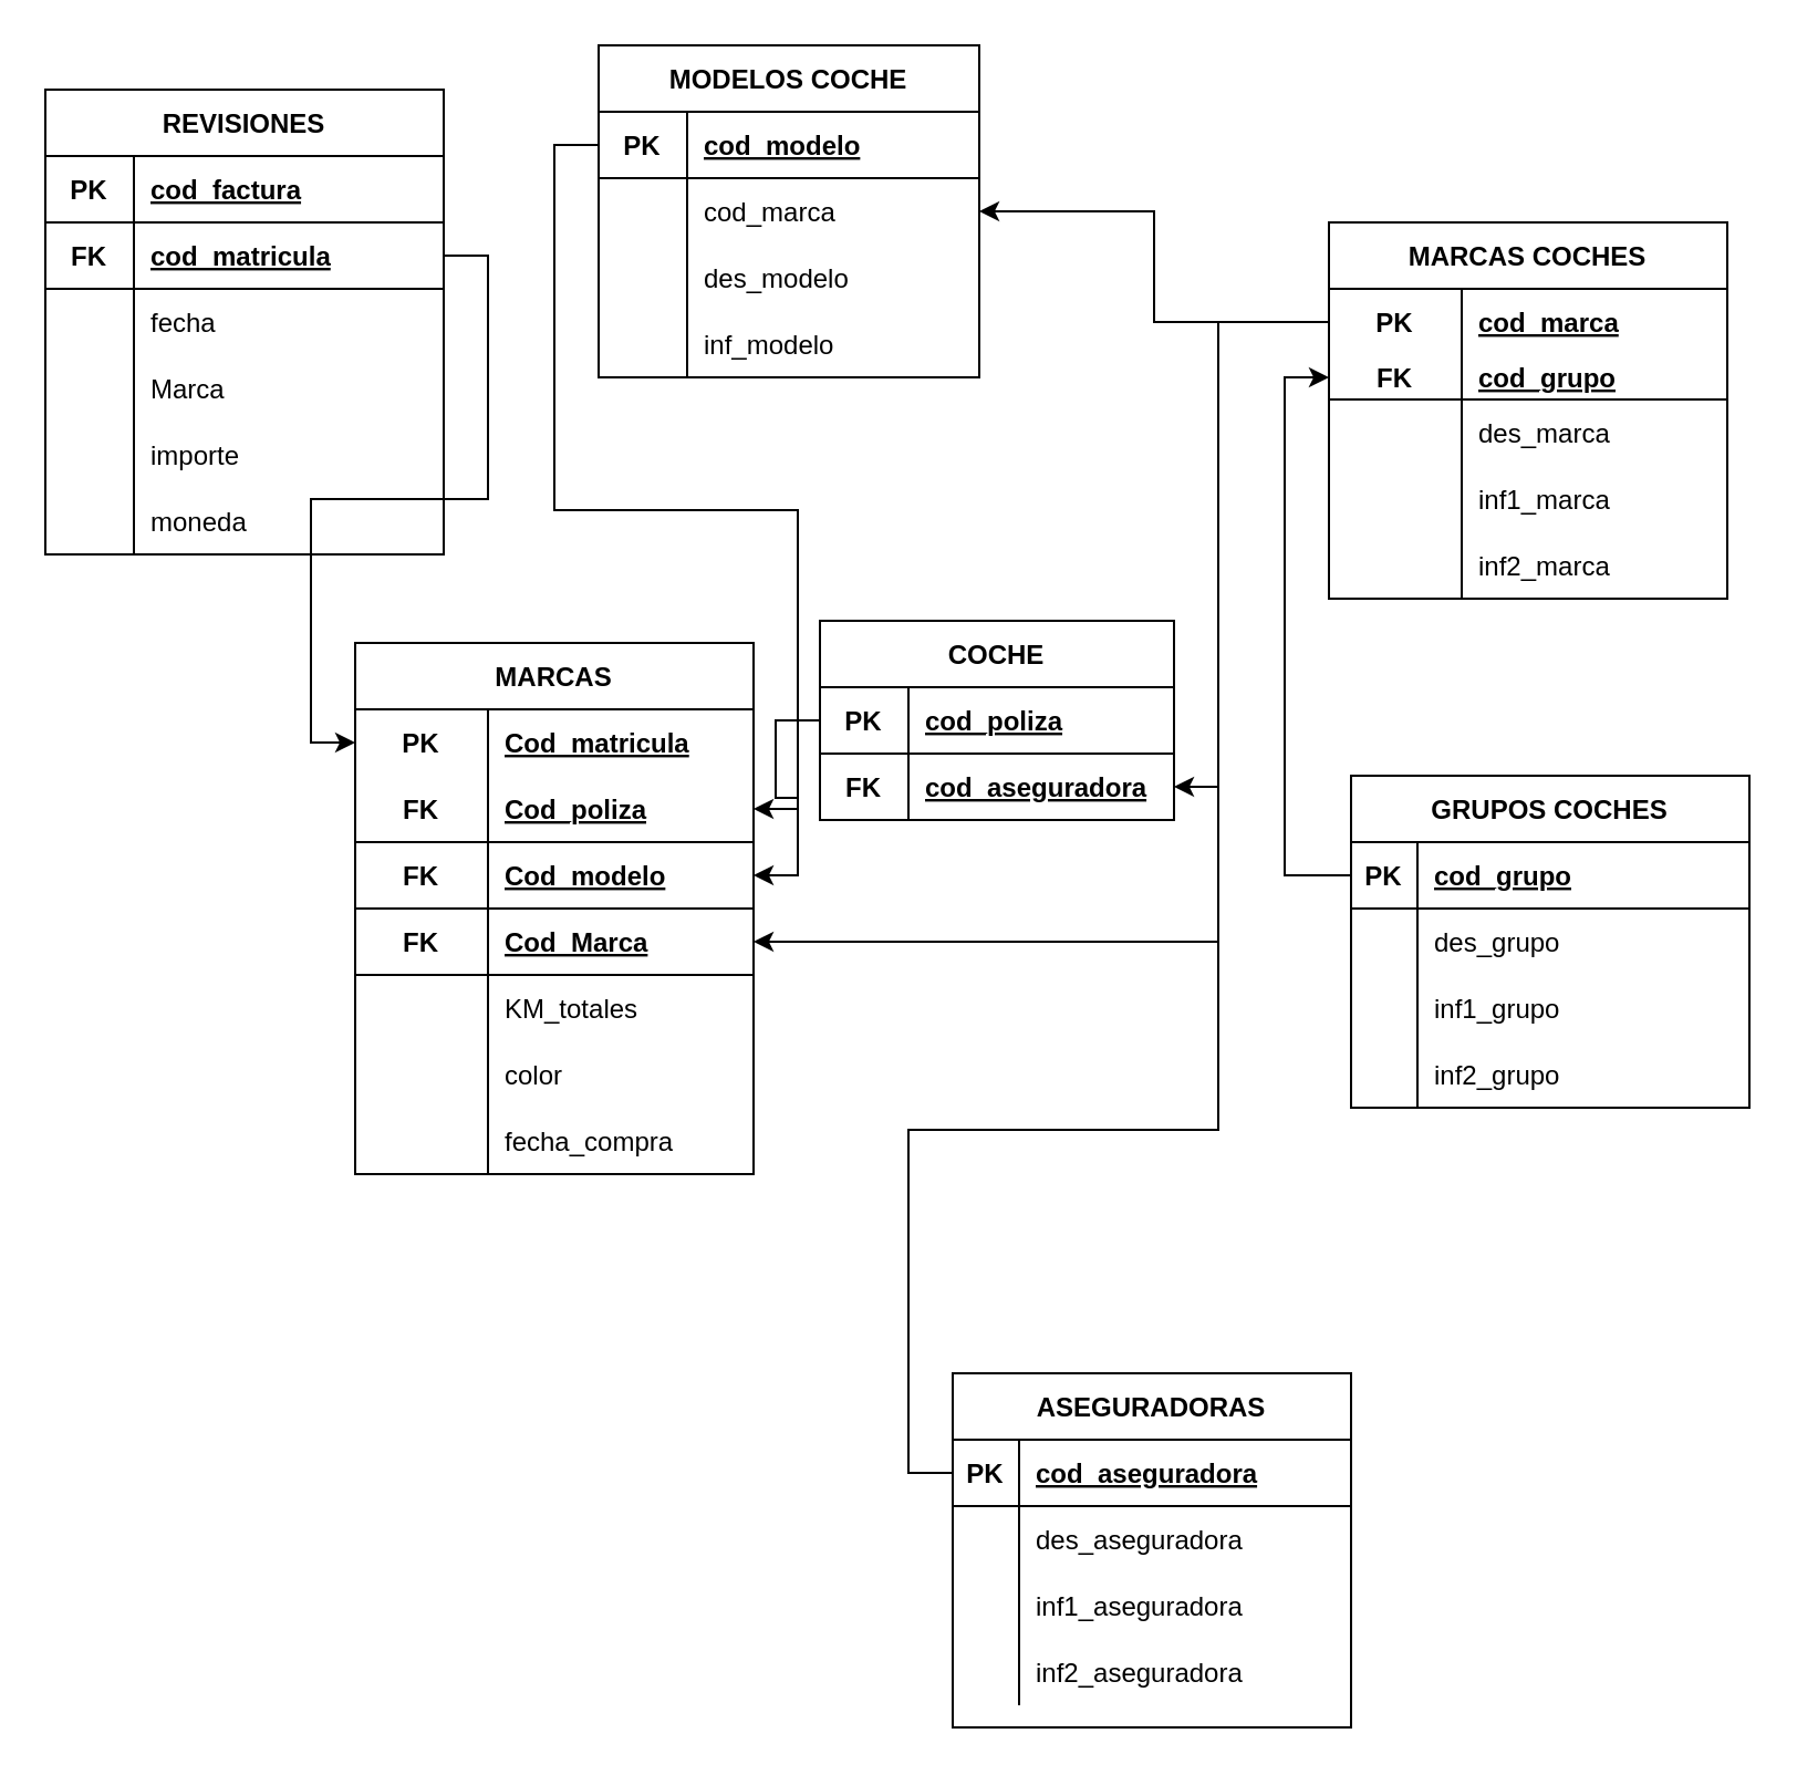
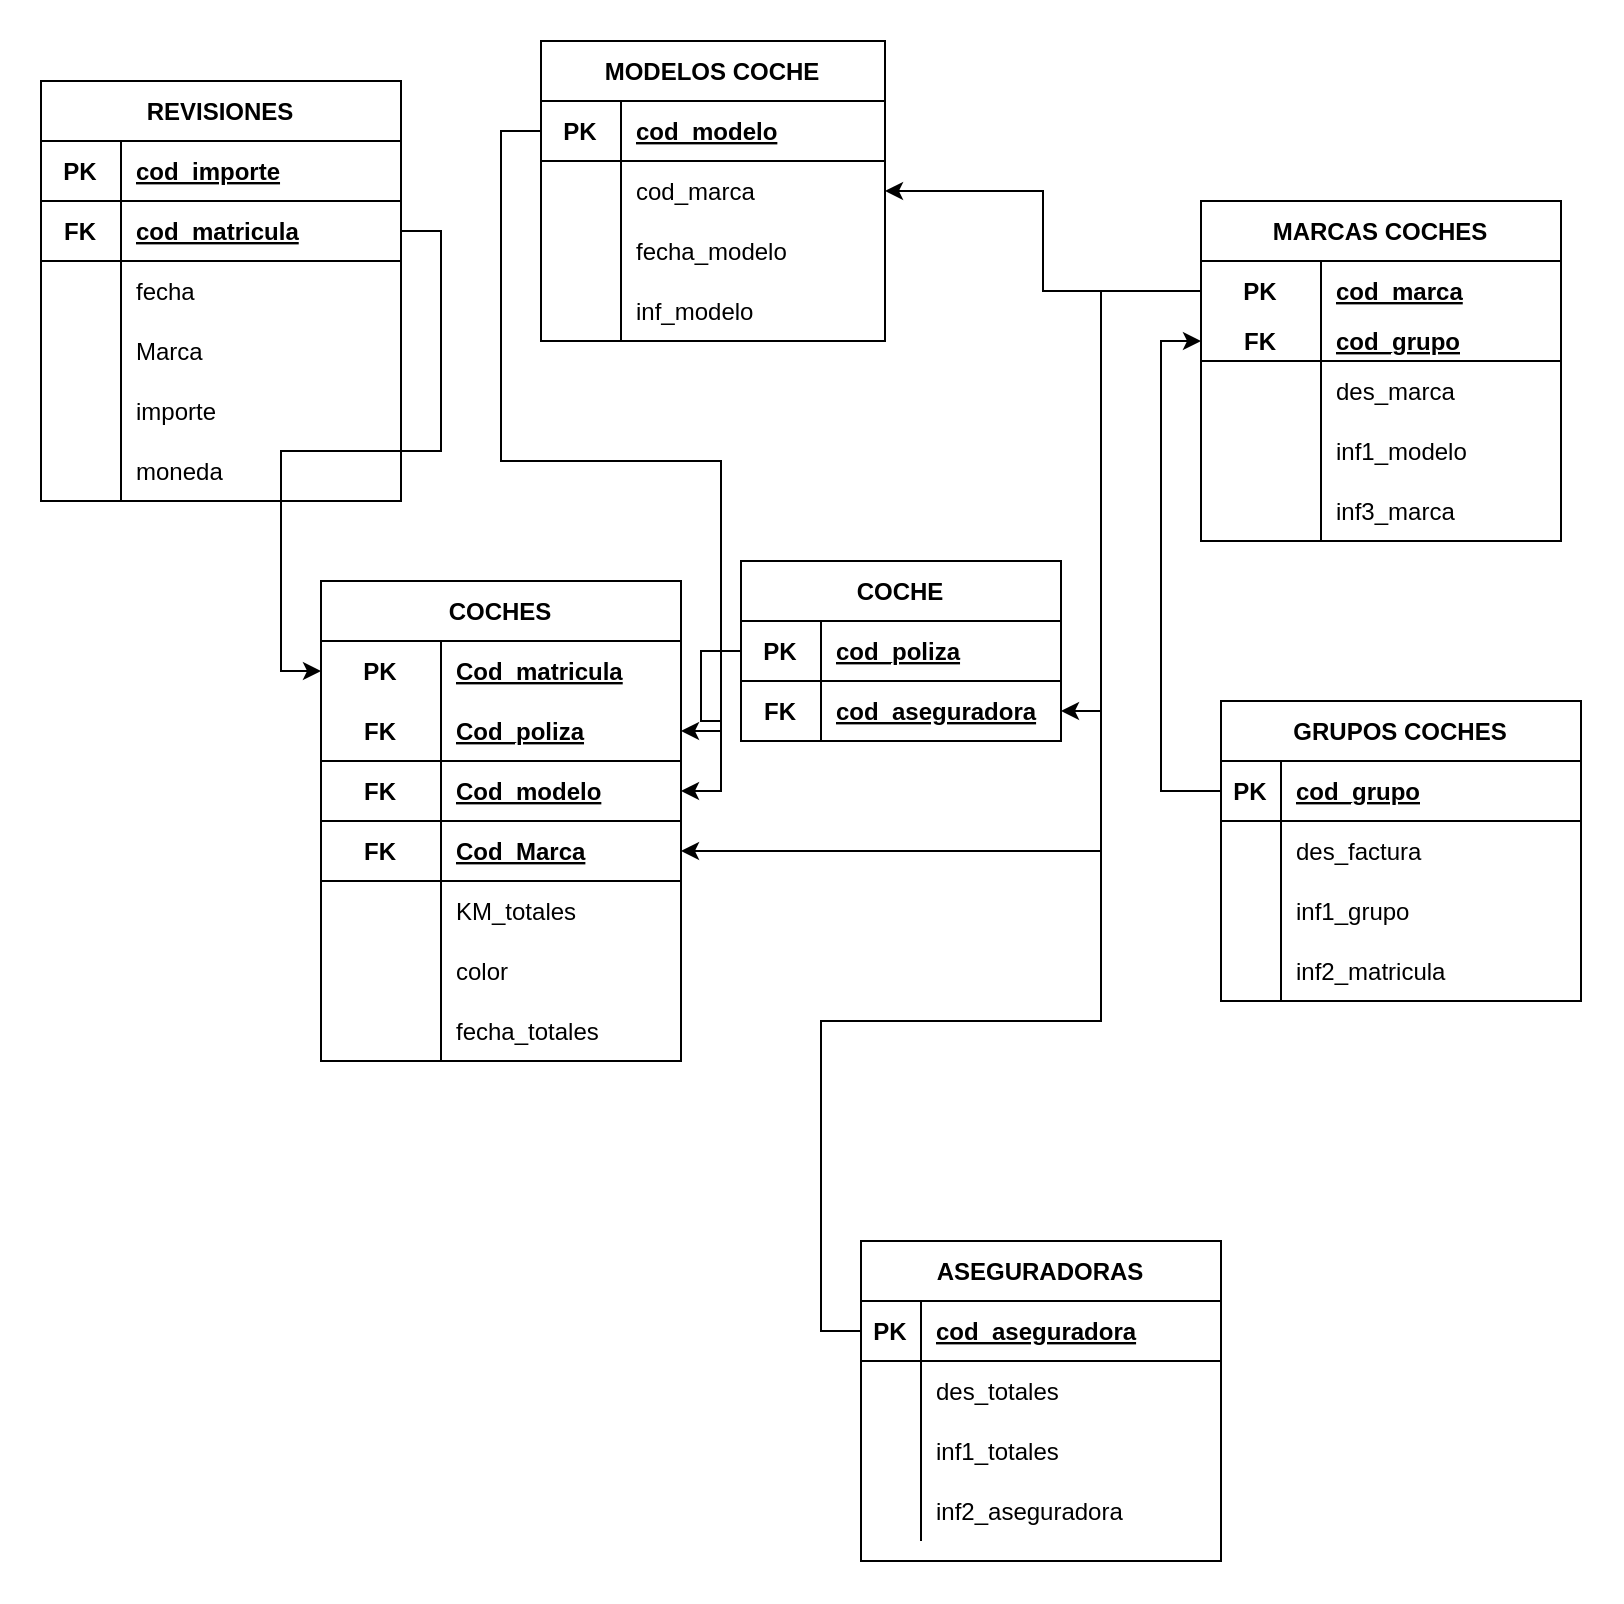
- <mxCell id="42" value="cod_factura" style="shape=partialRectangle;connectable=0;fillColor=none;top=0;left=0;bottom=0;right=0;align=left;spacingLeft=6;fontStyle=5;overflow=hidden;" parent="40" vertex="1"><mxGeometry x="40" width="140" height="30" as="geometry"><mxRectangle width="140" height="30" as="alternateBounds" /></mxGeometry></mxCell>
+ <mxCell id="42" value="cod_importe" style="shape=partialRectangle;connectable=0;fillColor=none;top=0;left=0;bottom=0;right=0;align=left;spacingLeft=6;fontStyle=5;overflow=hidden;" parent="40" vertex="1"><mxGeometry x="40" width="140" height="30" as="geometry"><mxRectangle width="140" height="30" as="alternateBounds" /></mxGeometry></mxCell>
- <mxCell id="34" value="des_modelo" style="shape=partialRectangle;connectable=0;fillColor=none;top=0;left=0;bottom=0;right=0;align=left;spacingLeft=6;overflow=hidden;" vertex="1" parent="32"><mxGeometry x="40" width="132" height="30" as="geometry"><mxRectangle width="132" height="30" as="alternateBounds" /></mxGeometry></mxCell>
+ <mxCell id="34" value="fecha_modelo" style="shape=partialRectangle;connectable=0;fillColor=none;top=0;left=0;bottom=0;right=0;align=left;spacingLeft=6;overflow=hidden;" vertex="1" parent="32"><mxGeometry x="40" width="132" height="30" as="geometry"><mxRectangle width="132" height="30" as="alternateBounds" /></mxGeometry></mxCell>
- <mxCell id="14" value="inf1_marca" style="shape=partialRectangle;connectable=0;fillColor=none;top=0;left=0;bottom=0;right=0;align=left;spacingLeft=6;overflow=hidden;" parent="12" vertex="1"><mxGeometry x="60" width="120" height="30" as="geometry"><mxRectangle width="120" height="30" as="alternateBounds" /></mxGeometry></mxCell>
+ <mxCell id="14" value="inf1_modelo" style="shape=partialRectangle;connectable=0;fillColor=none;top=0;left=0;bottom=0;right=0;align=left;spacingLeft=6;overflow=hidden;" parent="12" vertex="1"><mxGeometry x="60" width="120" height="30" as="geometry"><mxRectangle width="120" height="30" as="alternateBounds" /></mxGeometry></mxCell>
- <mxCell id="17" value="inf2_marca" style="shape=partialRectangle;connectable=0;fillColor=none;top=0;left=0;bottom=0;right=0;align=left;spacingLeft=6;overflow=hidden;" vertex="1" parent="15"><mxGeometry x="60" width="120" height="30" as="geometry"><mxRectangle width="120" height="30" as="alternateBounds" /></mxGeometry></mxCell>
+ <mxCell id="17" value="inf3_marca" style="shape=partialRectangle;connectable=0;fillColor=none;top=0;left=0;bottom=0;right=0;align=left;spacingLeft=6;overflow=hidden;" vertex="1" parent="15"><mxGeometry x="60" width="120" height="30" as="geometry"><mxRectangle width="120" height="30" as="alternateBounds" /></mxGeometry></mxCell>
- <mxCell id="58" value="MARCAS" style="shape=table;startSize=30;container=1;collapsible=1;childLayout=tableLayout;fixedRows=1;rowLines=0;fontStyle=1;align=center;resizeLast=1;" vertex="1" parent="1"><mxGeometry x="160" y="290" width="180" height="240" as="geometry" /></mxCell>
+ <mxCell id="58" value="COCHES" style="shape=table;startSize=30;container=1;collapsible=1;childLayout=tableLayout;fixedRows=1;rowLines=0;fontStyle=1;align=center;resizeLast=1;" vertex="1" parent="1"><mxGeometry x="160" y="290" width="180" height="240" as="geometry" /></mxCell>
- <mxCell id="86" value="des_grupo" style="shape=partialRectangle;connectable=0;fillColor=none;top=0;left=0;bottom=0;right=0;align=left;spacingLeft=6;overflow=hidden;" vertex="1" parent="84"><mxGeometry x="30" width="150" height="30" as="geometry"><mxRectangle width="150" height="30" as="alternateBounds" /></mxGeometry></mxCell>
+ <mxCell id="86" value="des_factura" style="shape=partialRectangle;connectable=0;fillColor=none;top=0;left=0;bottom=0;right=0;align=left;spacingLeft=6;overflow=hidden;" vertex="1" parent="84"><mxGeometry x="30" width="150" height="30" as="geometry"><mxRectangle width="150" height="30" as="alternateBounds" /></mxGeometry></mxCell>
- <mxCell id="92" value="inf2_grupo" style="shape=partialRectangle;connectable=0;fillColor=none;top=0;left=0;bottom=0;right=0;align=left;spacingLeft=6;overflow=hidden;" vertex="1" parent="90"><mxGeometry x="30" width="150" height="30" as="geometry"><mxRectangle width="150" height="30" as="alternateBounds" /></mxGeometry></mxCell>
+ <mxCell id="92" value="inf2_matricula" style="shape=partialRectangle;connectable=0;fillColor=none;top=0;left=0;bottom=0;right=0;align=left;spacingLeft=6;overflow=hidden;" vertex="1" parent="90"><mxGeometry x="30" width="150" height="30" as="geometry"><mxRectangle width="150" height="30" as="alternateBounds" /></mxGeometry></mxCell>
- <mxCell id="79" value="fecha_compra" style="shape=partialRectangle;connectable=0;fillColor=none;top=0;left=0;bottom=0;right=0;align=left;spacingLeft=6;overflow=hidden;" vertex="1" parent="77"><mxGeometry x="60" width="120" height="30" as="geometry"><mxRectangle width="120" height="30" as="alternateBounds" /></mxGeometry></mxCell>
+ <mxCell id="79" value="fecha_totales" style="shape=partialRectangle;connectable=0;fillColor=none;top=0;left=0;bottom=0;right=0;align=left;spacingLeft=6;overflow=hidden;" vertex="1" parent="77"><mxGeometry x="60" width="120" height="30" as="geometry"><mxRectangle width="120" height="30" as="alternateBounds" /></mxGeometry></mxCell>
- <mxCell id="99" value="des_aseguradora" style="shape=partialRectangle;connectable=0;fillColor=none;top=0;left=0;bottom=0;right=0;align=left;spacingLeft=6;overflow=hidden;" vertex="1" parent="97"><mxGeometry x="30" width="150" height="30" as="geometry"><mxRectangle width="150" height="30" as="alternateBounds" /></mxGeometry></mxCell>
+ <mxCell id="99" value="des_totales" style="shape=partialRectangle;connectable=0;fillColor=none;top=0;left=0;bottom=0;right=0;align=left;spacingLeft=6;overflow=hidden;" vertex="1" parent="97"><mxGeometry x="30" width="150" height="30" as="geometry"><mxRectangle width="150" height="30" as="alternateBounds" /></mxGeometry></mxCell>
- <mxCell id="102" value="inf1_aseguradora" style="shape=partialRectangle;connectable=0;fillColor=none;top=0;left=0;bottom=0;right=0;align=left;spacingLeft=6;overflow=hidden;" vertex="1" parent="100"><mxGeometry x="30" width="150" height="30" as="geometry"><mxRectangle width="150" height="30" as="alternateBounds" /></mxGeometry></mxCell>
+ <mxCell id="102" value="inf1_totales" style="shape=partialRectangle;connectable=0;fillColor=none;top=0;left=0;bottom=0;right=0;align=left;spacingLeft=6;overflow=hidden;" vertex="1" parent="100"><mxGeometry x="30" width="150" height="30" as="geometry"><mxRectangle width="150" height="30" as="alternateBounds" /></mxGeometry></mxCell>
